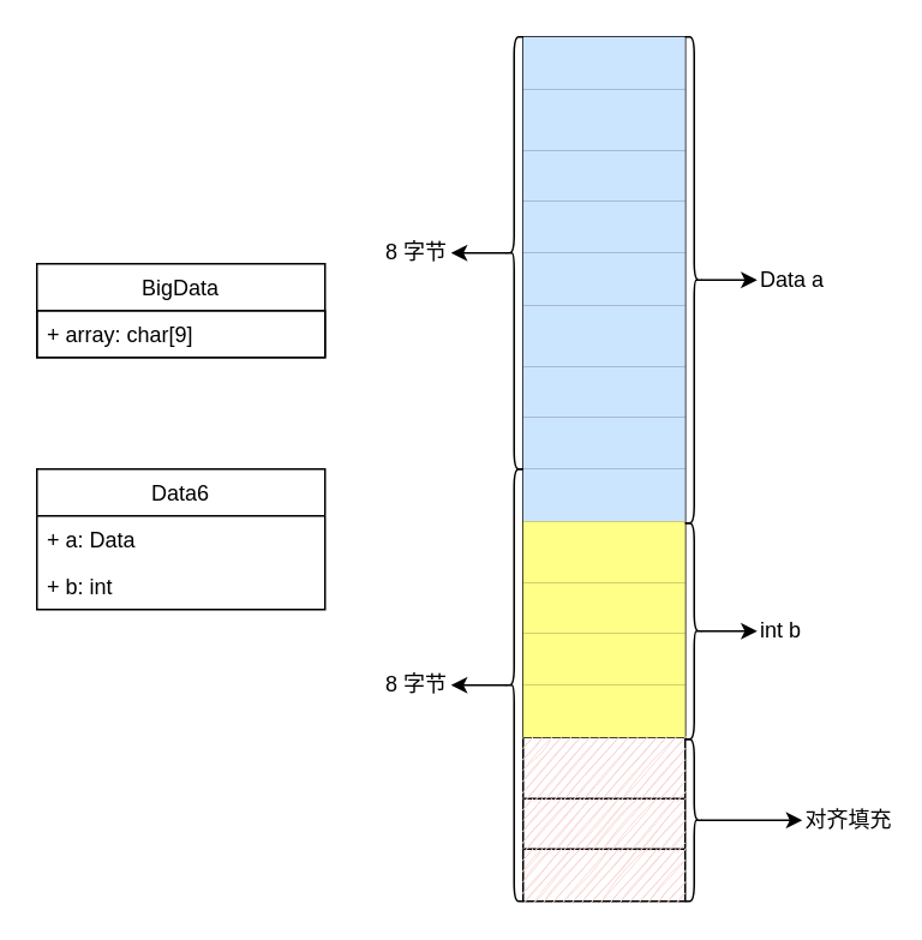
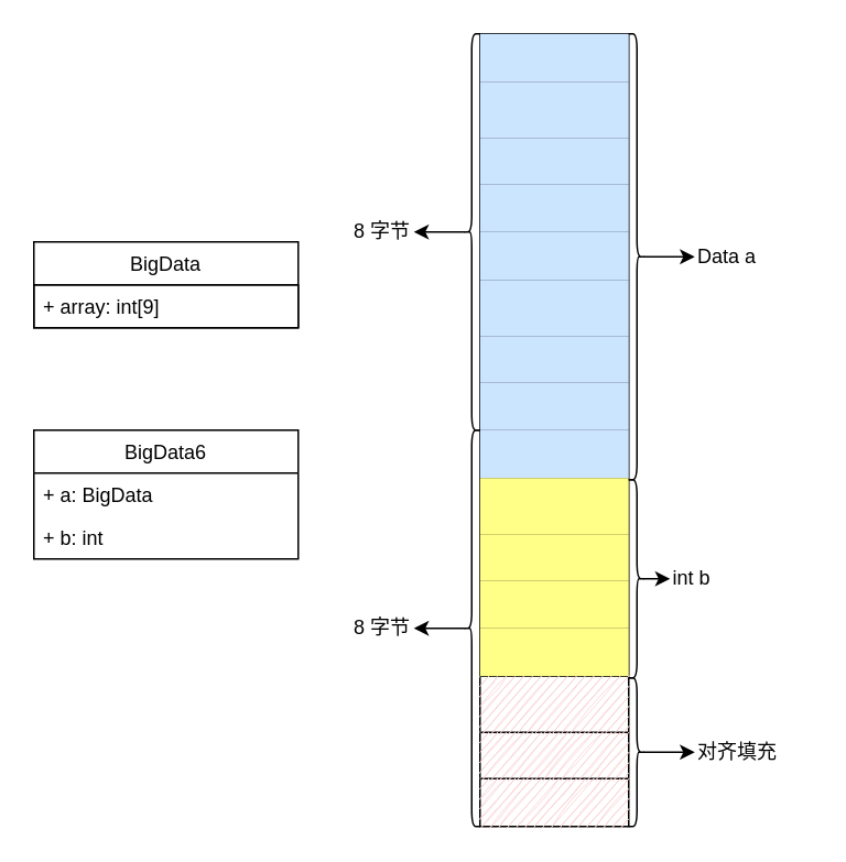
- <mxCell id="54" value="+ array: char[9]" style="text;strokeColor=default;fillColor=none;align=left;verticalAlign=top;spacingLeft=4;spacingRight=4;overflow=hidden;rotatable=0;points=[[0,0.5],[1,0.5]];portConstraint=eastwest;sketch=0;" parent="53" vertex="1"><mxGeometry y="26" width="160" height="26" as="geometry" /></mxCell>
+ <mxCell id="54" value="+ array: int[9]" style="text;strokeColor=default;fillColor=none;align=left;verticalAlign=top;spacingLeft=4;spacingRight=4;overflow=hidden;rotatable=0;points=[[0,0.5],[1,0.5]];portConstraint=eastwest;sketch=0;" parent="53" vertex="1"><mxGeometry y="26" width="160" height="26" as="geometry" /></mxCell>
- <mxCell id="50" value="Data6" style="swimlane;fontStyle=0;childLayout=stackLayout;horizontal=1;startSize=26;fillColor=none;horizontalStack=0;resizeParent=1;resizeParentMax=0;resizeLast=0;collapsible=1;marginBottom=0;sketch=0;strokeColor=default;" parent="1" vertex="1"><mxGeometry x="20" y="260" width="160" height="78" as="geometry" /></mxCell>
+ <mxCell id="50" value="BigData6" style="swimlane;fontStyle=0;childLayout=stackLayout;horizontal=1;startSize=26;fillColor=none;horizontalStack=0;resizeParent=1;resizeParentMax=0;resizeLast=0;collapsible=1;marginBottom=0;sketch=0;strokeColor=default;" parent="1" vertex="1"><mxGeometry x="20" y="260" width="160" height="78" as="geometry" /></mxCell>
- <mxCell id="51" value="+ a: Data" style="text;strokeColor=none;fillColor=none;align=left;verticalAlign=top;spacingLeft=4;spacingRight=4;overflow=hidden;rotatable=0;points=[[0,0.5],[1,0.5]];portConstraint=eastwest;sketch=0;" parent="50" vertex="1"><mxGeometry y="26" width="160" height="26" as="geometry" /></mxCell>
+ <mxCell id="51" value="+ a: BigData" style="text;strokeColor=none;fillColor=none;align=left;verticalAlign=top;spacingLeft=4;spacingRight=4;overflow=hidden;rotatable=0;points=[[0,0.5],[1,0.5]];portConstraint=eastwest;sketch=0;" parent="50" vertex="1"><mxGeometry y="26" width="160" height="26" as="geometry" /></mxCell>
- <mxCell id="40" value="int b" style="text;html=1;strokeColor=none;fillColor=none;align=left;verticalAlign=middle;whiteSpace=wrap;rounded=0;sketch=0;swimlaneLine=1;" parent="1" vertex="1"><mxGeometry x="420" y="340" width="60" height="20" as="geometry" /></mxCell>
+ <mxCell id="40" value="int b" style="text;html=1;strokeColor=none;fillColor=none;align=left;verticalAlign=middle;whiteSpace=wrap;rounded=0;sketch=0;swimlaneLine=1;" parent="1" vertex="1"><mxGeometry x="405" y="340" width="60" height="20" as="geometry" /></mxCell>
- <mxCell id="48" value="对齐填充" style="text;html=1;strokeColor=none;fillColor=none;align=left;verticalAlign=middle;whiteSpace=wrap;rounded=0;sketch=0;swimlaneLine=1;" parent="1" vertex="1"><mxGeometry x="445" y="445" width="60" height="20" as="geometry" /></mxCell>
+ <mxCell id="48" value="对齐填充" style="text;html=1;strokeColor=none;fillColor=none;align=left;verticalAlign=middle;whiteSpace=wrap;rounded=0;sketch=0;swimlaneLine=1;" parent="1" vertex="1"><mxGeometry x="420" y="445" width="60" height="20" as="geometry" /></mxCell>
